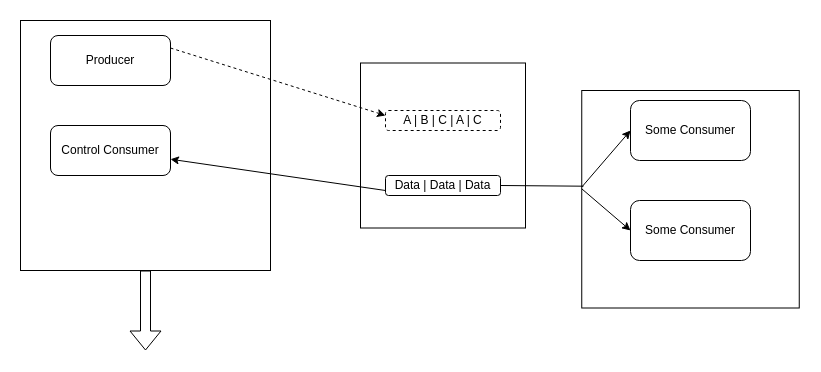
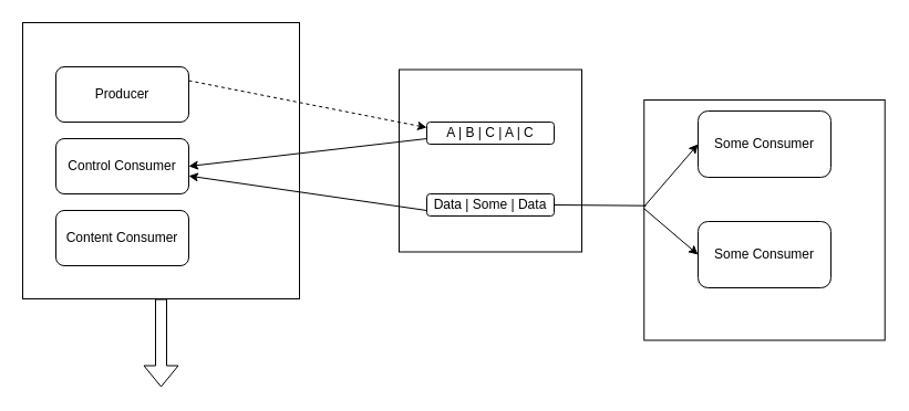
- <mxCell id="8" value="Producer" style="rounded=1;whiteSpace=wrap;html=1;" parent="1" vertex="1"><mxGeometry x="50" y="35" width="120" height="50" as="geometry" /></mxCell>
+ <mxCell id="8" value="Producer" style="rounded=1;whiteSpace=wrap;html=1;" parent="1" vertex="1"><mxGeometry x="50" y="60" width="120" height="50" as="geometry" /></mxCell>
- <mxCell id="14" value="A | B | C | A | C" style="rounded=1;whiteSpace=wrap;html=1;dashed=1;" parent="1" vertex="1"><mxGeometry x="385" y="110" width="115" height="20" as="geometry" /></mxCell>
+ <mxCell id="14" value="A | B | C | A | C" style="rounded=1;whiteSpace=wrap;html=1;" parent="1" vertex="1"><mxGeometry x="385" y="110" width="115" height="20" as="geometry" /></mxCell>
+ <mxCell id="13" style="rounded=0;orthogonalLoop=1;jettySize=auto;html=1;exitX=0;exitY=0.75;exitDx=0;exitDy=0;entryX=1;entryY=0.5;entryDx=0;entryDy=0;" parent="1" source="14" target="15" edge="1"><mxGeometry relative="1" as="geometry" /></mxCell>
- <mxCell id="12" value="Data | Data | Data" style="rounded=1;whiteSpace=wrap;html=1;" parent="1" vertex="1"><mxGeometry x="385" y="175" width="115" height="20" as="geometry" /></mxCell>
+ <mxCell id="12" value="Data | Some | Data" style="rounded=1;whiteSpace=wrap;html=1;" parent="1" vertex="1"><mxGeometry x="385" y="175" width="115" height="20" as="geometry" /></mxCell>
+ <mxCell id="16" value="Content Consumer" style="rounded=1;whiteSpace=wrap;html=1;" parent="1" vertex="1"><mxGeometry x="50" y="190" width="120" height="50" as="geometry" /></mxCell>
